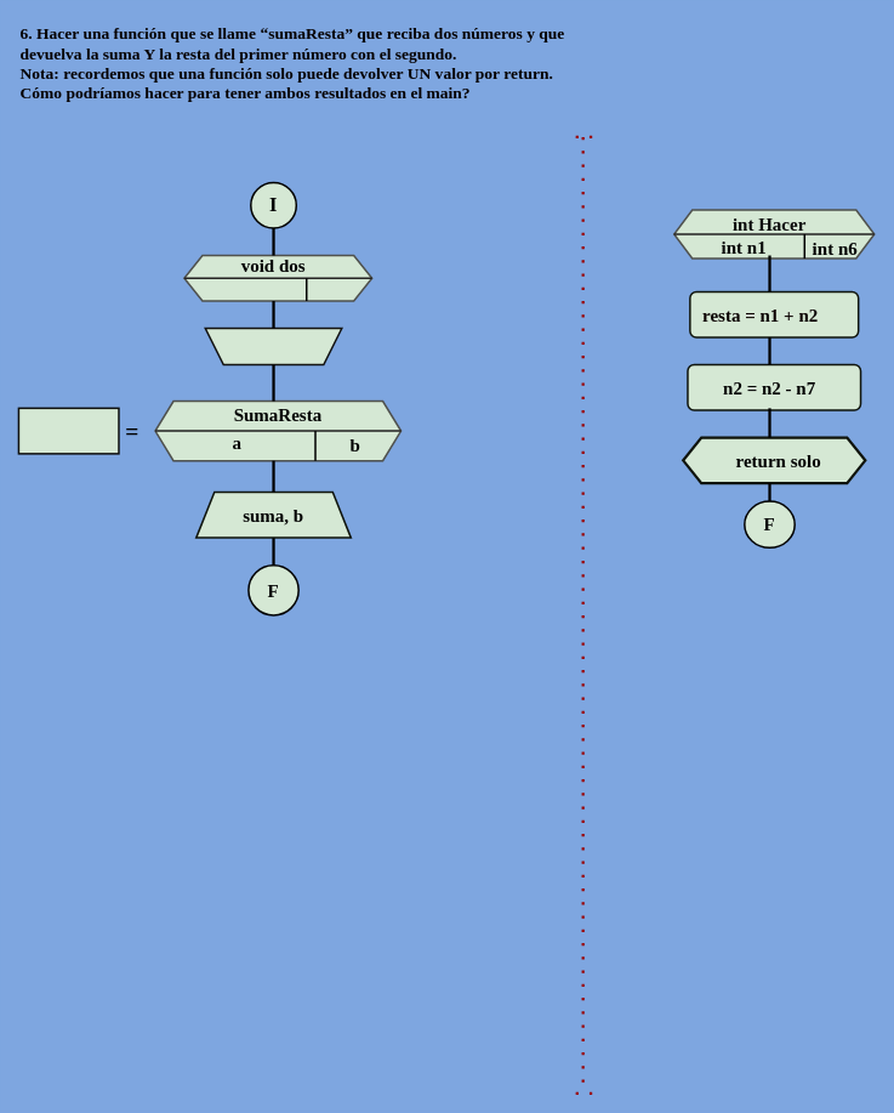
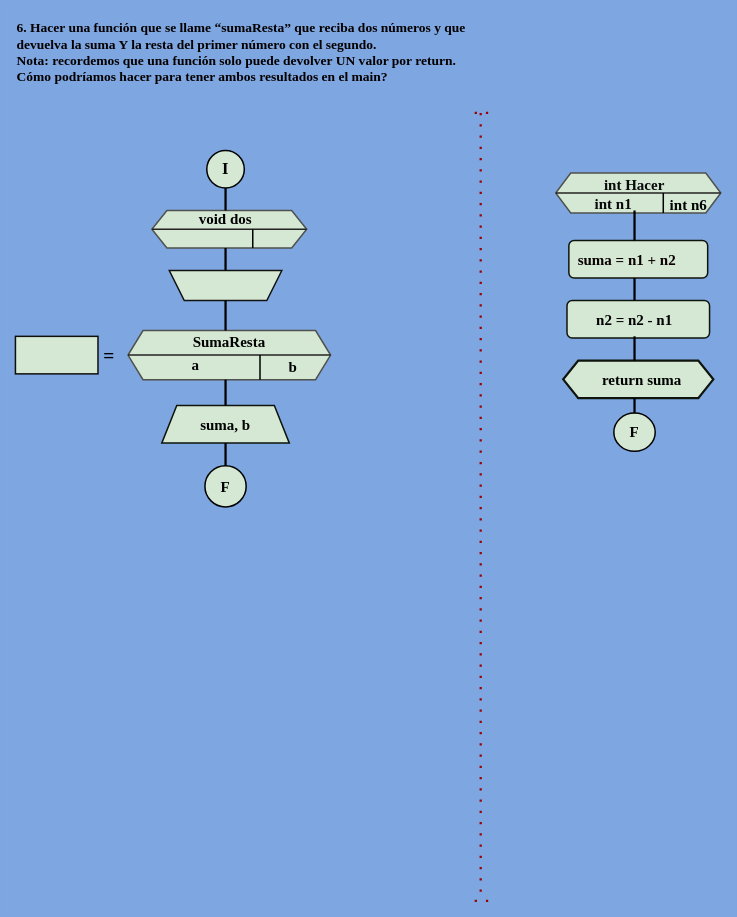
- <mxCell id="17" value="resta = n1 + n2" style="text;strokeColor=none;align=center;fillColor=none;html=1;verticalAlign=middle;whiteSpace=wrap;rounded=0;fontSize=20;fontFamily=Architects Daughter;fontStyle=1;fontColor=#0a0000;" vertex="1" parent="4"><mxGeometry y="90" width="230" height="50" as="geometry" /></mxCell>
+ <mxCell id="17" value="suma = n1 + n2" style="text;strokeColor=none;align=center;fillColor=none;html=1;verticalAlign=middle;whiteSpace=wrap;rounded=0;fontSize=20;fontFamily=Architects Daughter;fontStyle=1;fontColor=#0a0000;" vertex="1" parent="4"><mxGeometry y="90" width="230" height="50" as="geometry" /></mxCell>
- <mxCell id="18" value="n2 = n2 - n7" style="text;strokeColor=none;align=center;fillColor=none;html=1;verticalAlign=middle;whiteSpace=wrap;rounded=0;fontSize=20;fontFamily=Architects Daughter;fontStyle=1;fontColor=#000000;" vertex="1" parent="4"><mxGeometry x="30" y="180" width="190" height="30" as="geometry" /></mxCell>
+ <mxCell id="18" value="n2 = n2 - n1" style="text;strokeColor=none;align=center;fillColor=none;html=1;verticalAlign=middle;whiteSpace=wrap;rounded=0;fontSize=20;fontFamily=Architects Daughter;fontStyle=1;fontColor=#000000;" vertex="1" parent="4"><mxGeometry x="30" y="180" width="190" height="30" as="geometry" /></mxCell>
- <mxCell id="19" value="return solo" style="text;strokeColor=none;align=center;fillColor=none;html=1;verticalAlign=middle;whiteSpace=wrap;rounded=0;fontSize=20;fontFamily=Architects Daughter;fontStyle=1;fontColor=#000000;" vertex="1" parent="4"><mxGeometry x="30" y="260" width="210" height="30" as="geometry" /></mxCell>
+ <mxCell id="19" value="return suma" style="text;strokeColor=none;align=center;fillColor=none;html=1;verticalAlign=middle;whiteSpace=wrap;rounded=0;fontSize=20;fontFamily=Architects Daughter;fontStyle=1;fontColor=#000000;" vertex="1" parent="4"><mxGeometry x="30" y="260" width="210" height="30" as="geometry" /></mxCell>
